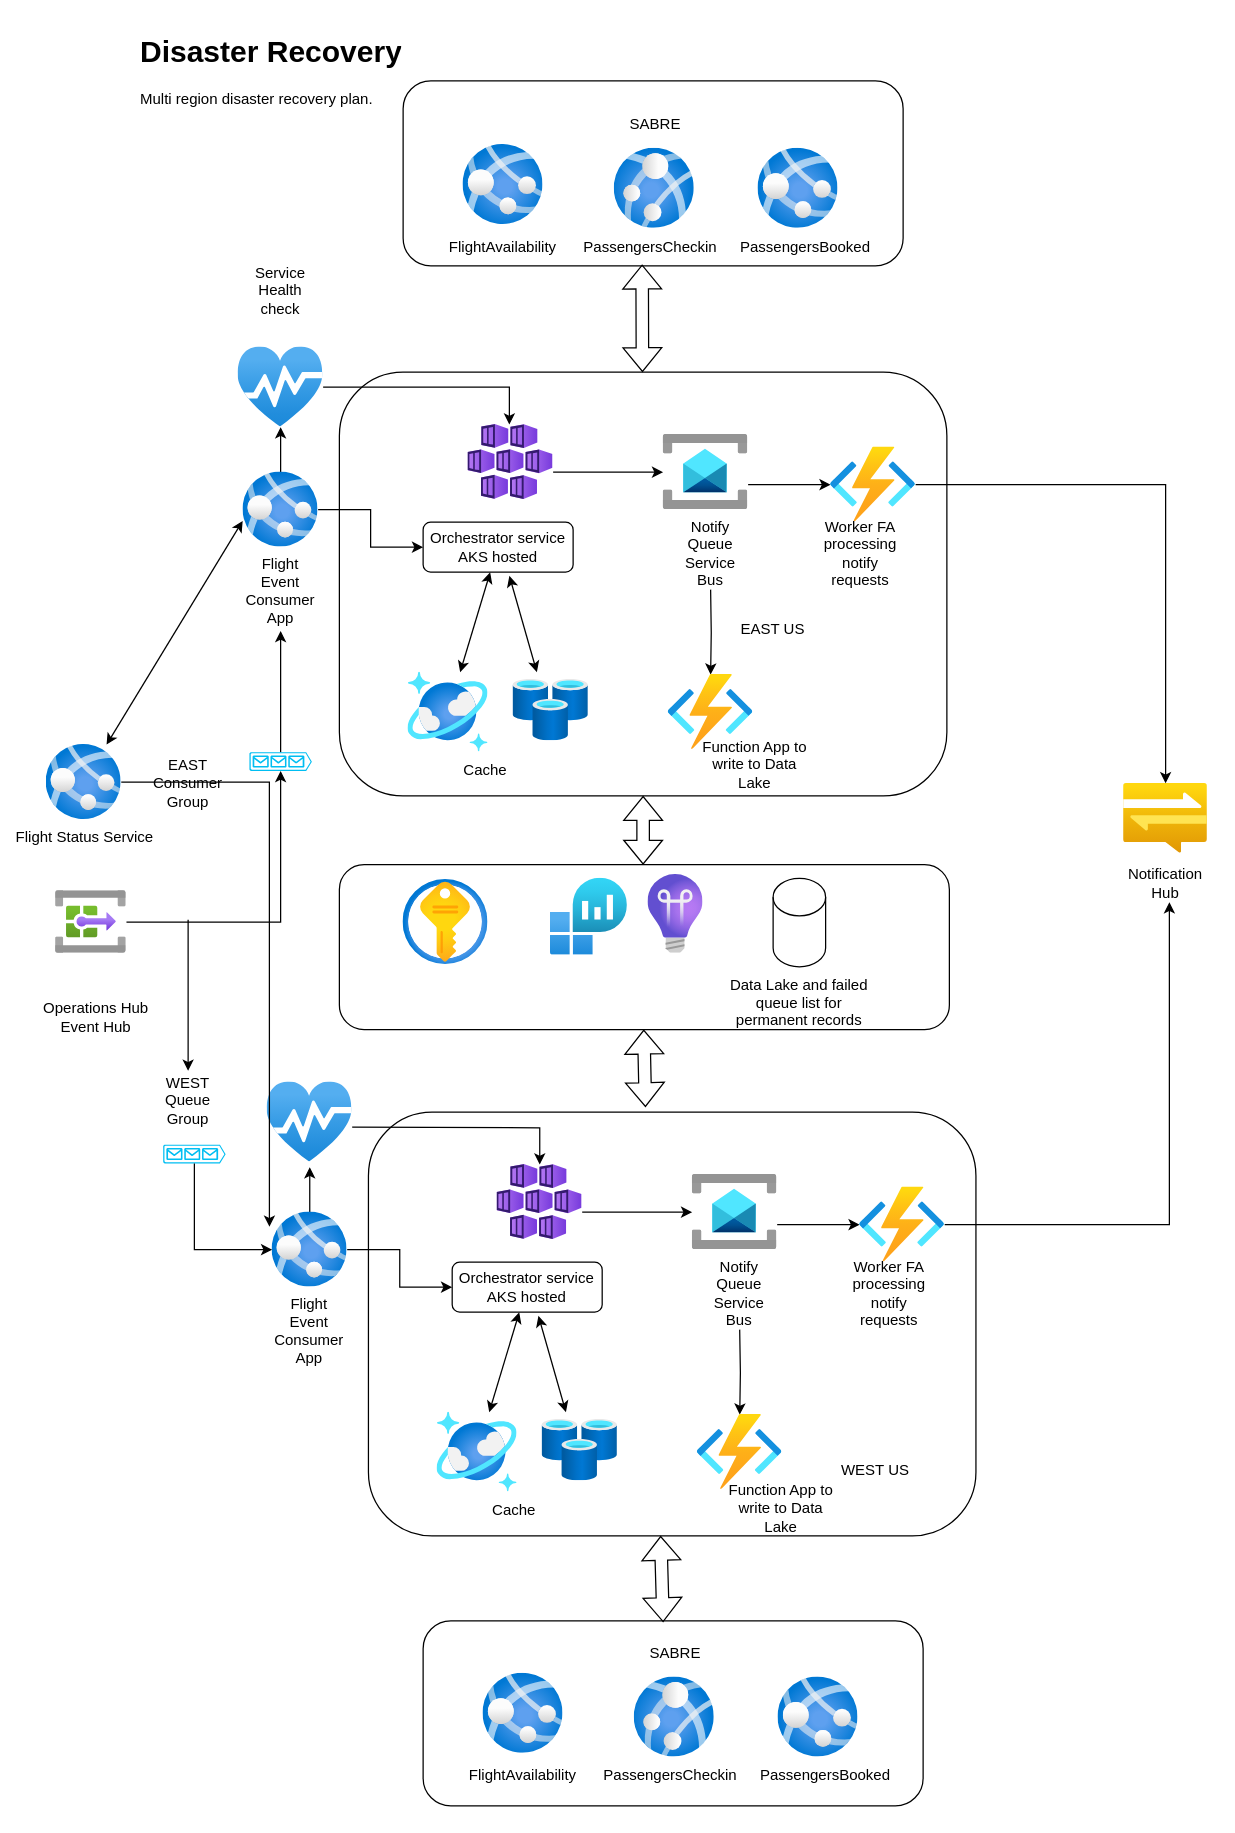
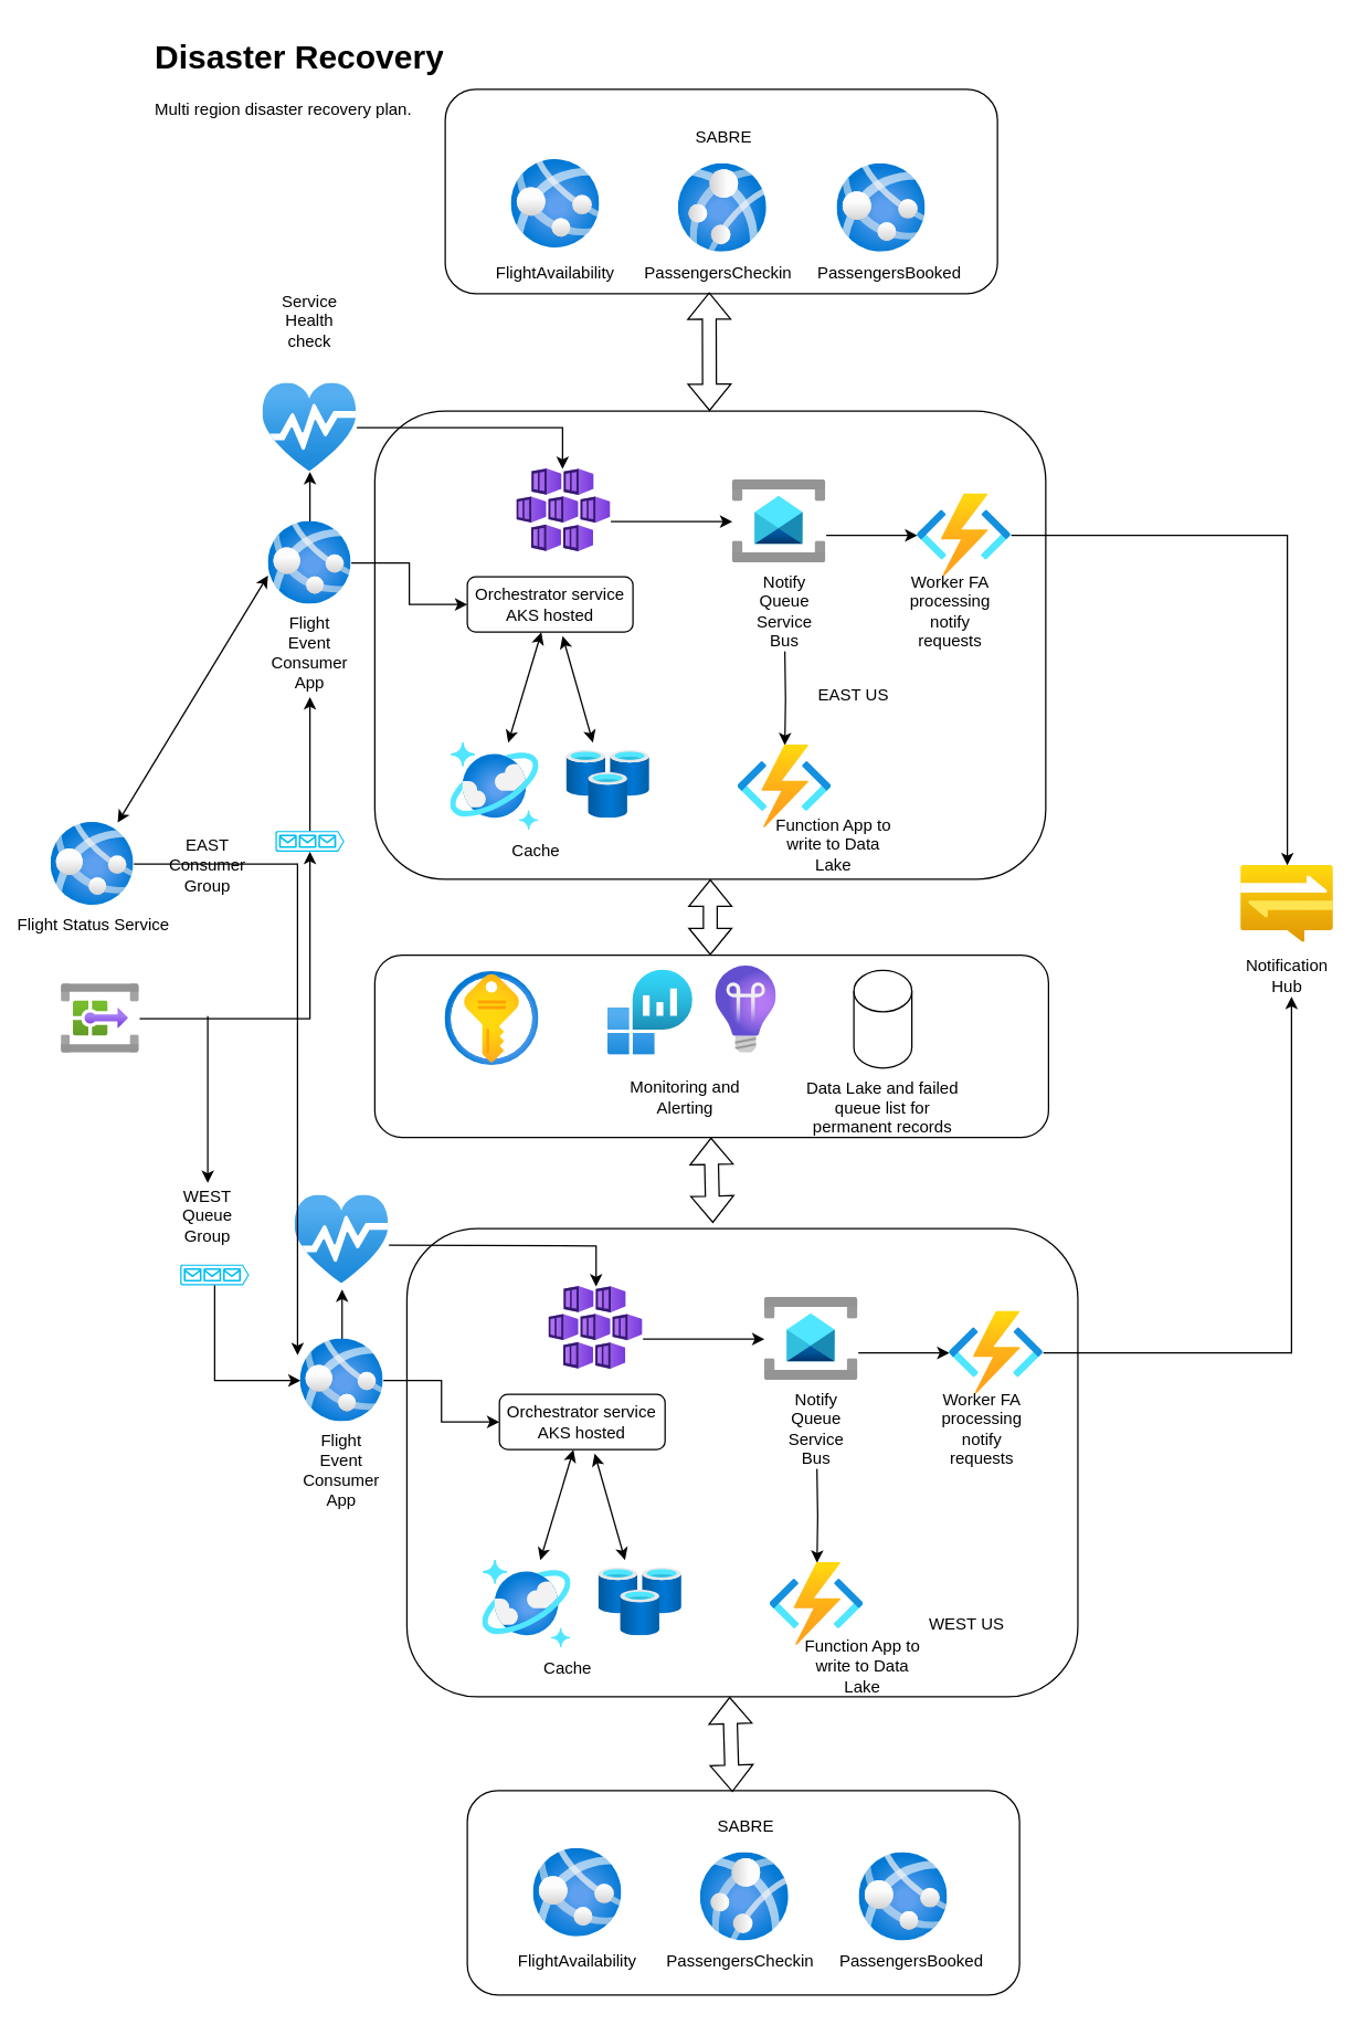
+ <mxCell id="45" value="Monitoring and Alerting" style="text;html=1;align=center;verticalAlign=middle;whiteSpace=wrap;rounded=0;" vertex="1" parent="1"><mxGeometry x="446" y="779" width="100" height="30" as="geometry" /></mxCell>
- <mxCell id="8" value="Operations Hub&lt;div&gt;Event Hub&lt;/div&gt;" style="text;html=1;align=center;verticalAlign=middle;resizable=0;points=[];autosize=1;strokeColor=none;fillColor=none;" vertex="1" parent="1"><mxGeometry x="20.67" y="793" width="110" height="40" as="geometry" /></mxCell>
